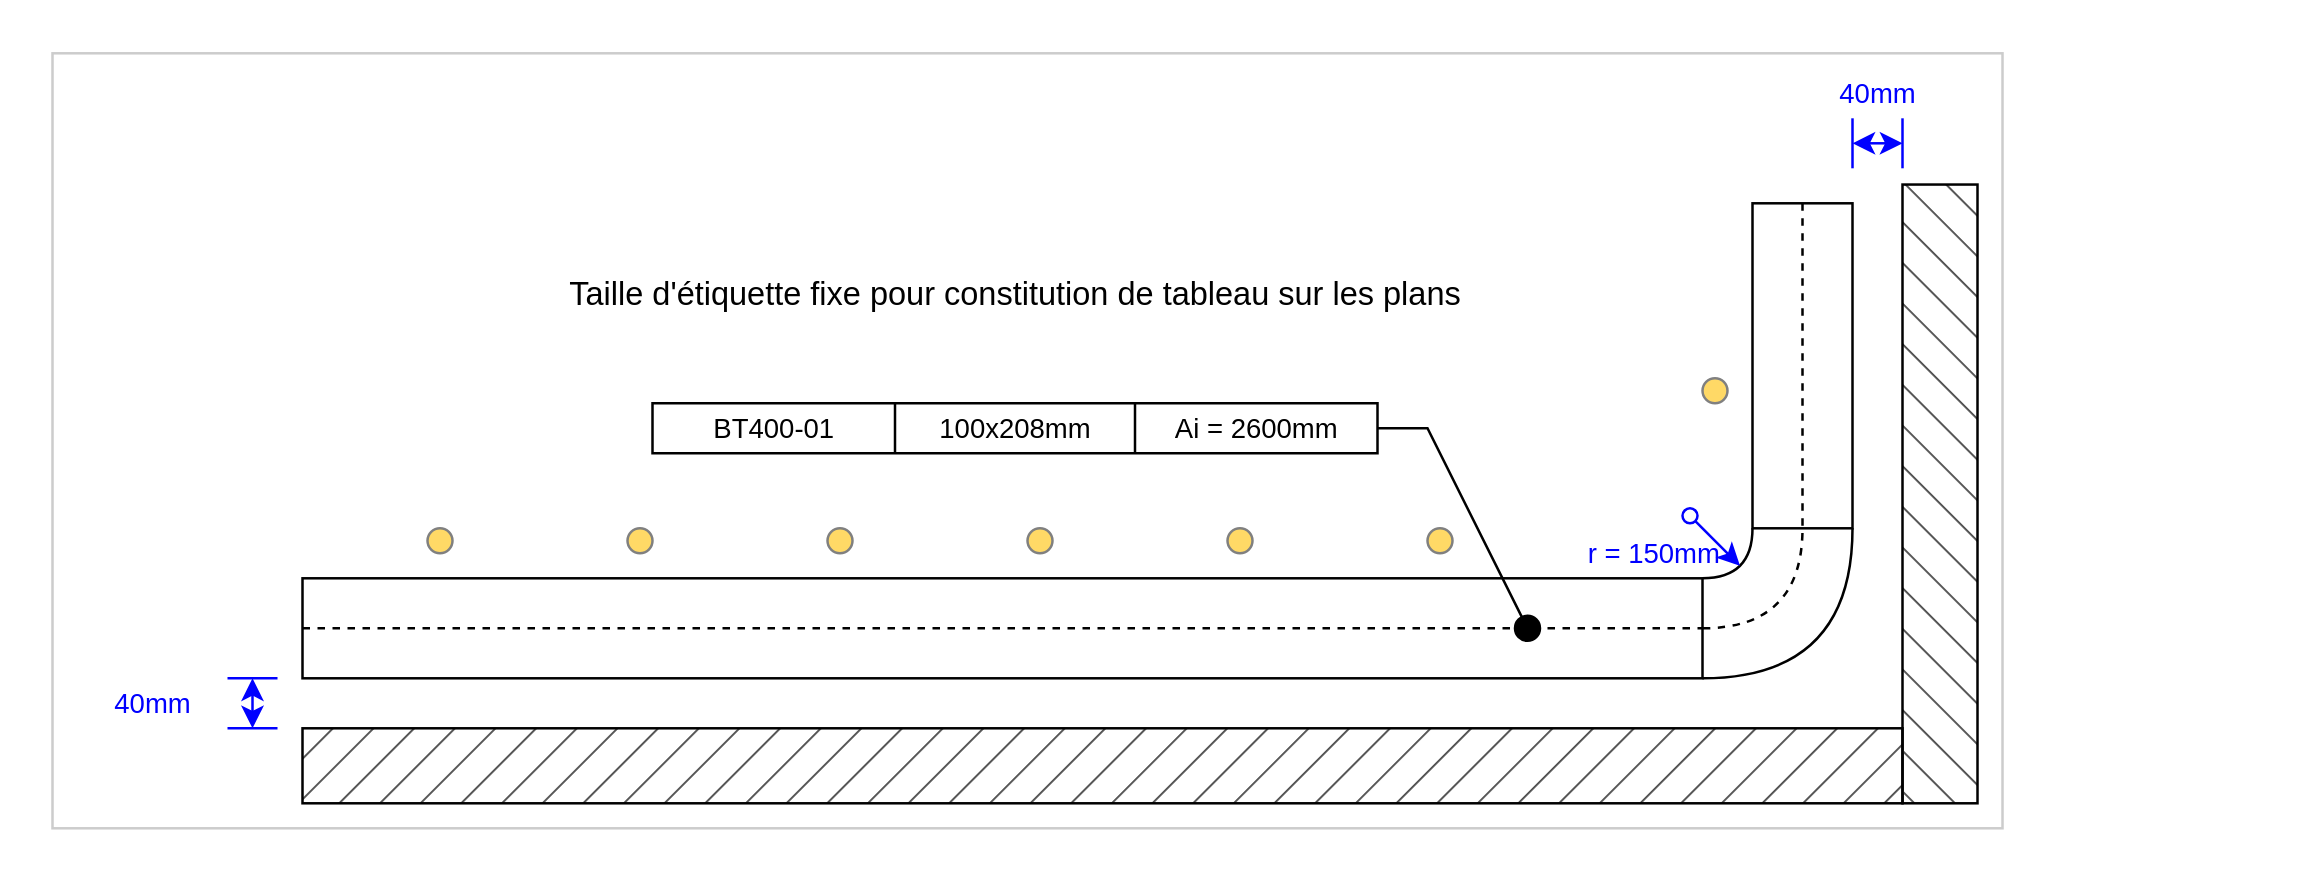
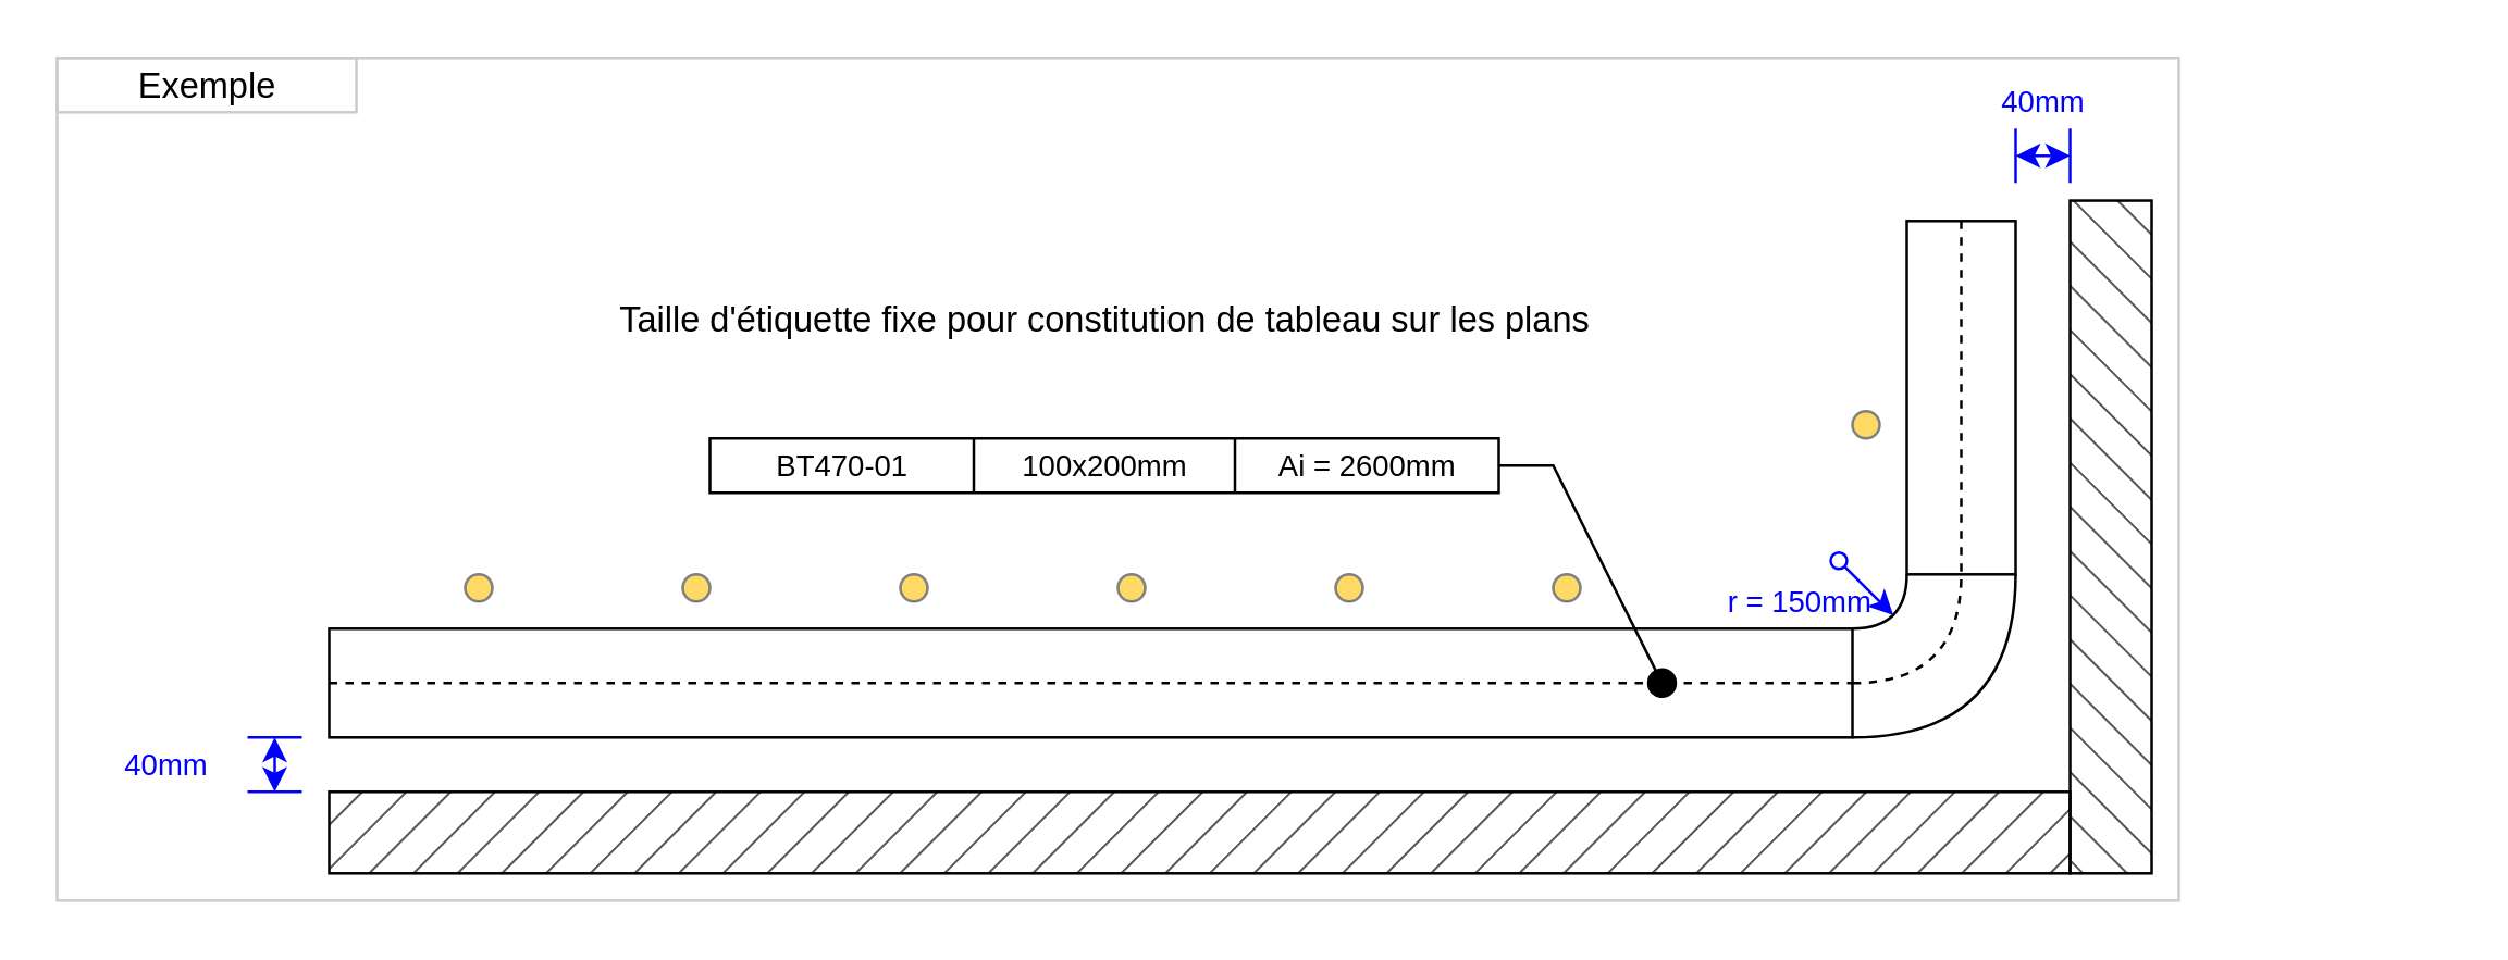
+ <mxCell id="32" value="Exemple" style="text;html=1;strokeColor=#CCCCCC;fillColor=none;align=center;verticalAlign=middle;whiteSpace=wrap;rounded=0;fontSize=13;" vertex="1" parent="2"><mxGeometry width="110" height="20" as="geometry" /></mxCell>
- <mxCell id="35" value="BT400-01" style="shape=partialRectangle;html=1;whiteSpace=wrap;connectable=0;strokeColor=inherit;overflow=hidden;fillColor=none;top=0;left=0;bottom=0;right=0;pointerEvents=1;fontSize=11;labelBackgroundColor=default;" vertex="1" parent="34"><mxGeometry width="97" height="20" as="geometry"><mxRectangle width="97" height="20" as="alternateBounds" /></mxGeometry></mxCell>
+ <mxCell id="35" value="BT470-01" style="shape=partialRectangle;html=1;whiteSpace=wrap;connectable=0;strokeColor=inherit;overflow=hidden;fillColor=none;top=0;left=0;bottom=0;right=0;pointerEvents=1;fontSize=11;labelBackgroundColor=default;" vertex="1" parent="34"><mxGeometry width="97" height="20" as="geometry"><mxRectangle width="97" height="20" as="alternateBounds" /></mxGeometry></mxCell>
- <mxCell id="36" value="100x208mm" style="shape=partialRectangle;html=1;whiteSpace=wrap;connectable=0;strokeColor=inherit;overflow=hidden;fillColor=none;top=0;left=0;bottom=0;right=0;pointerEvents=1;fontSize=11;labelBackgroundColor=default;" vertex="1" parent="34"><mxGeometry x="97" width="96" height="20" as="geometry"><mxRectangle width="96" height="20" as="alternateBounds" /></mxGeometry></mxCell>
+ <mxCell id="36" value="100x200mm" style="shape=partialRectangle;html=1;whiteSpace=wrap;connectable=0;strokeColor=inherit;overflow=hidden;fillColor=none;top=0;left=0;bottom=0;right=0;pointerEvents=1;fontSize=11;labelBackgroundColor=default;" vertex="1" parent="34"><mxGeometry x="97" width="96" height="20" as="geometry"><mxRectangle width="96" height="20" as="alternateBounds" /></mxGeometry></mxCell>
